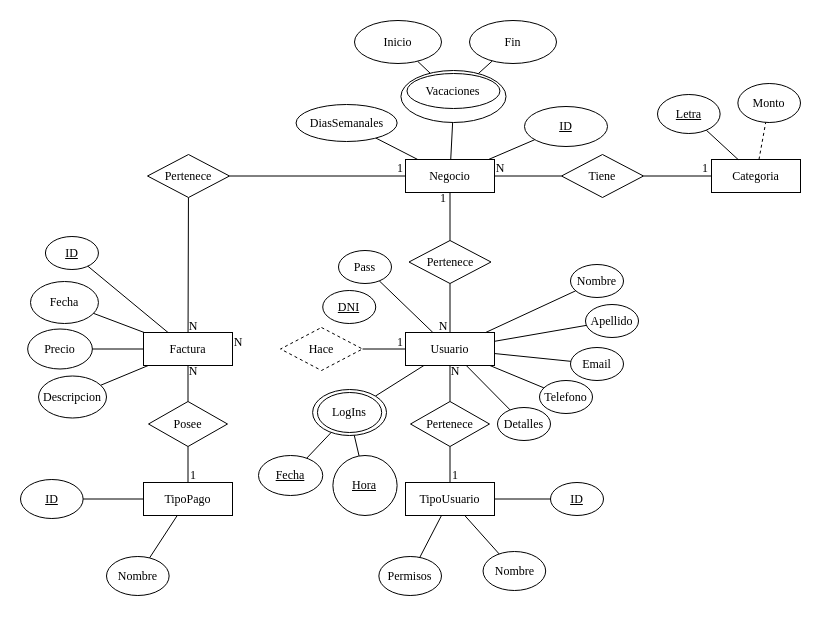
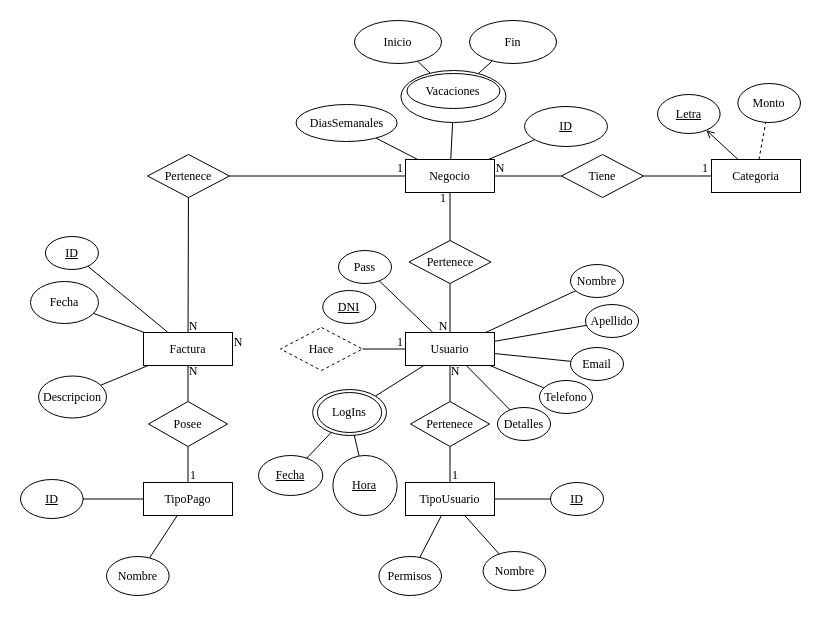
- <mxCell id="31" value="" style="endArrow=none;html=1;rounded=0;" parent="1" source="11" target="26" edge="1"><mxGeometry width="50" height="50" relative="1" as="geometry"><mxPoint x="537" y="106" as="sourcePoint" /><mxPoint x="420.93" y="77" as="targetPoint" /></mxGeometry></mxCell>
+ <mxCell id="31" value="" style="endArrow=open;html=1;rounded=0;" parent="1" source="11" target="26" edge="1"><mxGeometry width="50" height="50" relative="1" as="geometry"><mxPoint x="537" y="106" as="sourcePoint" /><mxPoint x="420.93" y="77" as="targetPoint" /></mxGeometry></mxCell>
- <mxCell id="18" value="Precio" style="ellipse;whiteSpace=wrap;html=1;strokeWidth=1;fontFamily=Calibri;" parent="1" vertex="1"><mxGeometry x="27.16" y="328.5" width="64.71" height="40" as="geometry" /></mxCell>
- <mxCell id="30" value="" style="endArrow=none;html=1;rounded=0;" parent="1" source="3" target="18" edge="1"><mxGeometry width="50" height="50" relative="1" as="geometry"><mxPoint x="131.9" y="373.13" as="sourcePoint" /><mxPoint x="110" y="342" as="targetPoint" /></mxGeometry></mxCell>
